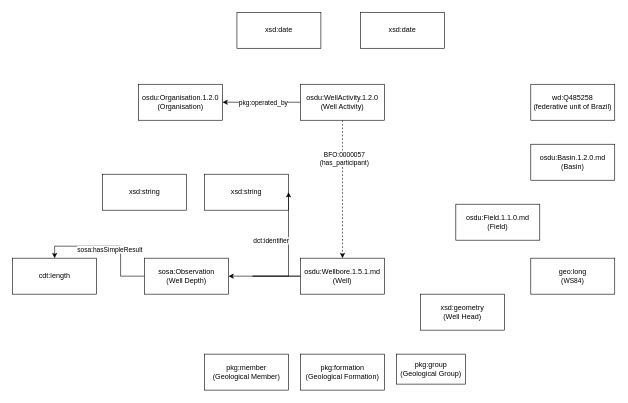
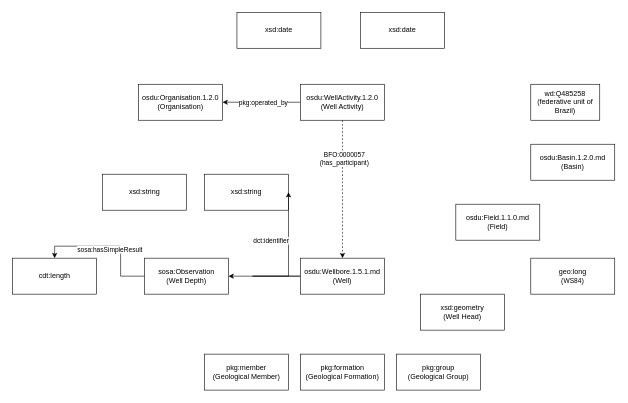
- <mxCell id="7" value="&lt;div&gt;wd:Q485258&lt;/div&gt;&lt;div&gt;(federative unit of Brazil)&lt;/div&gt;" style="rounded=0;whiteSpace=wrap;html=1;" parent="1" vertex="1"><mxGeometry x="884" y="140" width="140" height="60" as="geometry" /></mxCell>
+ <mxCell id="7" value="&lt;div&gt;wd:Q485258&lt;/div&gt;&lt;div&gt;(federative unit of Brazil)&lt;/div&gt;" style="rounded=0;whiteSpace=wrap;html=1;" parent="1" vertex="1"><mxGeometry x="884" y="140" width="115" height="60" as="geometry" /></mxCell>
- <mxCell id="13" value="pkg:group&lt;div&gt;(Geological Group)&lt;/div&gt;" style="rounded=0;whiteSpace=wrap;html=1;" parent="1" vertex="1"><mxGeometry x="660" y="590" width="115" height="50" as="geometry" /></mxCell>
+ <mxCell id="13" value="pkg:group&lt;div&gt;(Geological Group)&lt;/div&gt;" style="rounded=0;whiteSpace=wrap;html=1;" parent="1" vertex="1"><mxGeometry x="660" y="590" width="140" height="60" as="geometry" /></mxCell>
